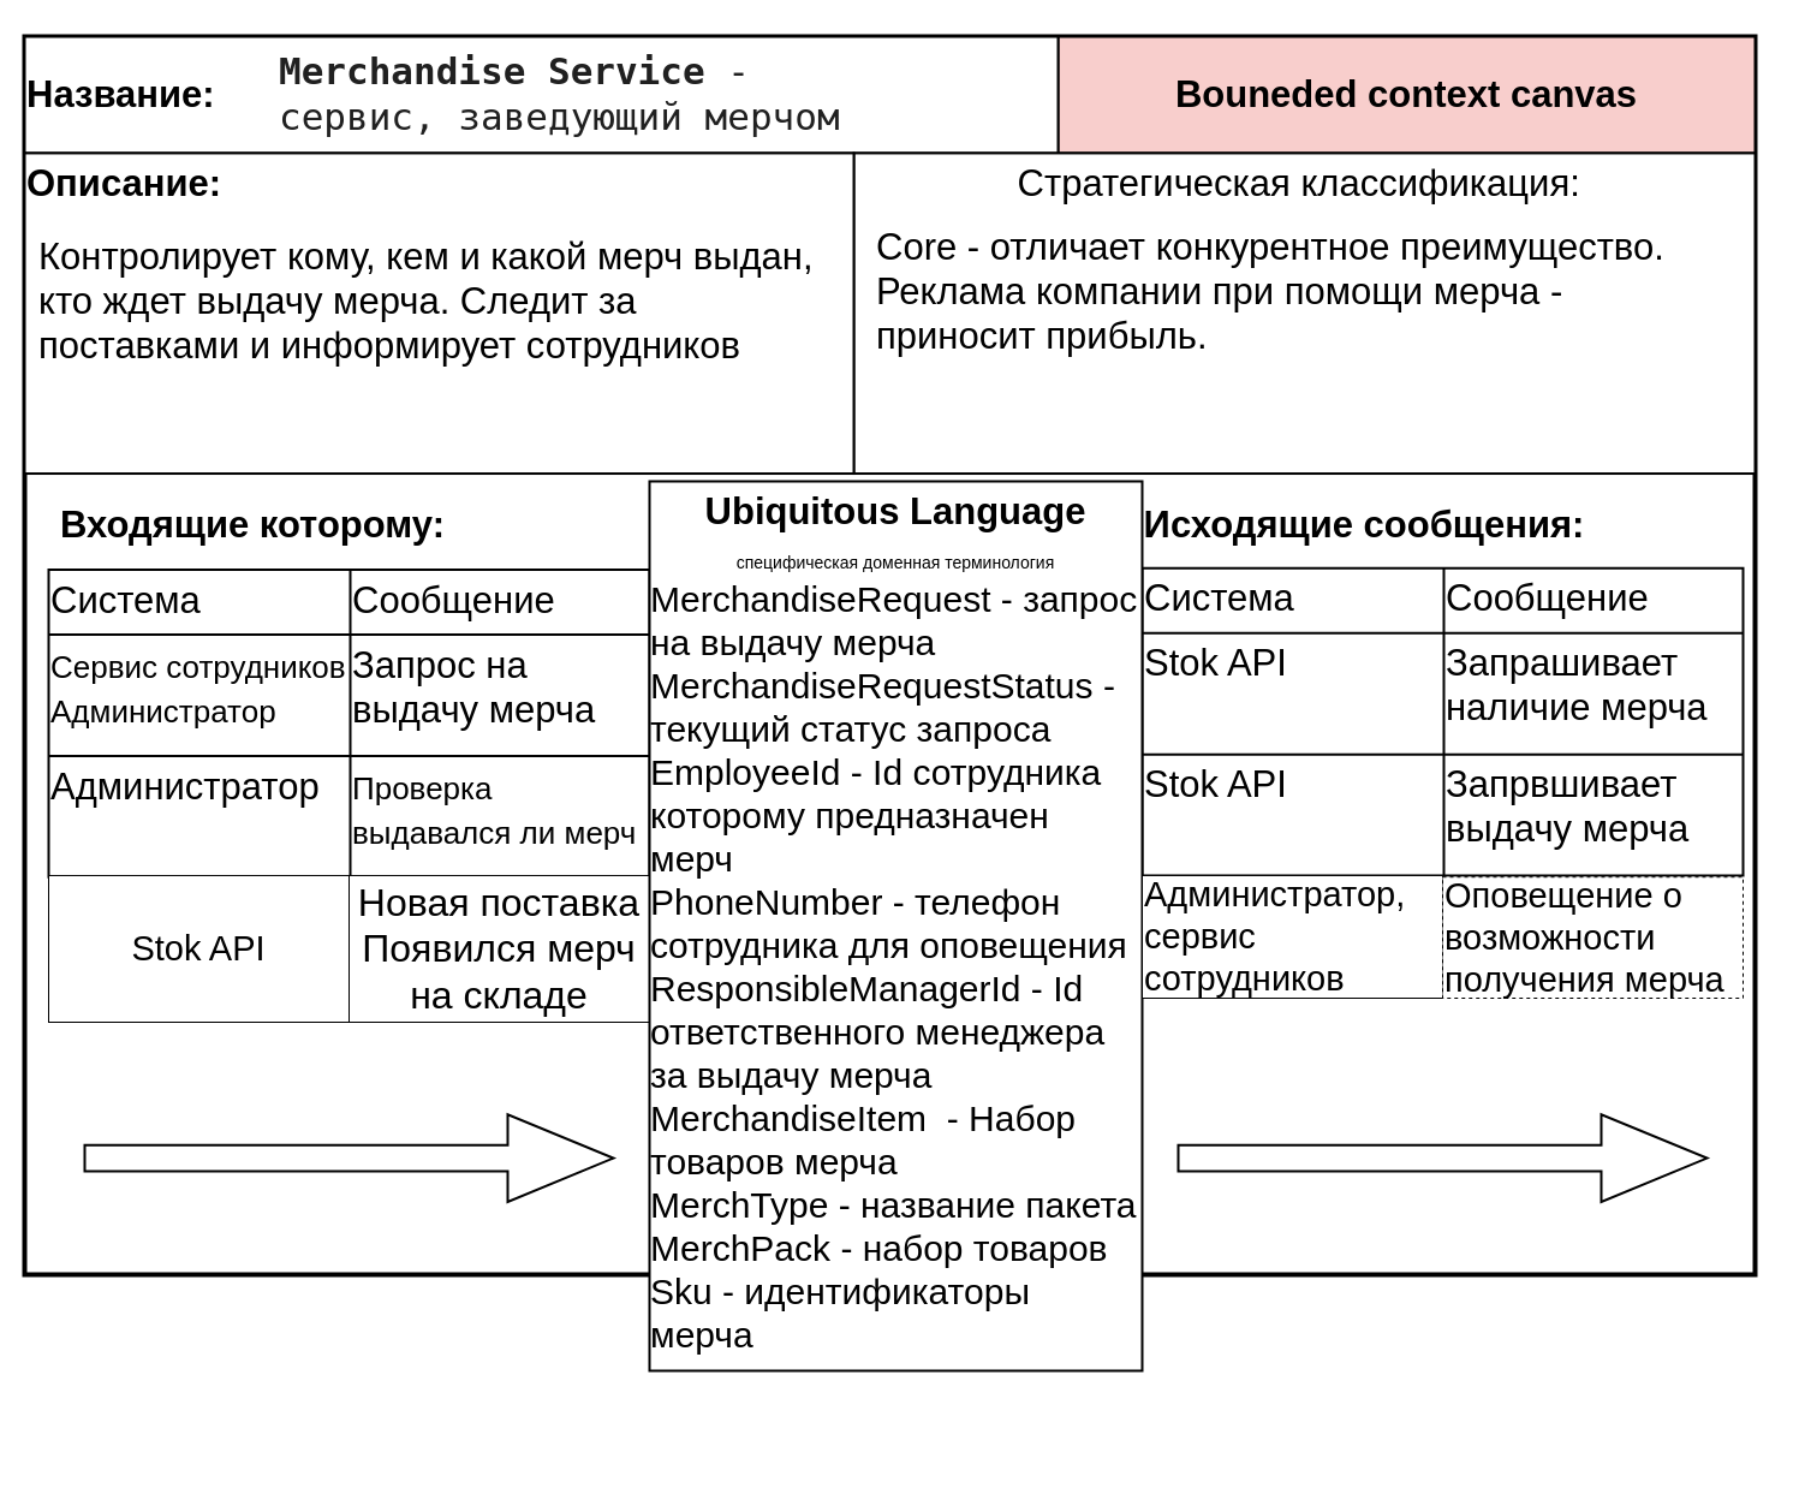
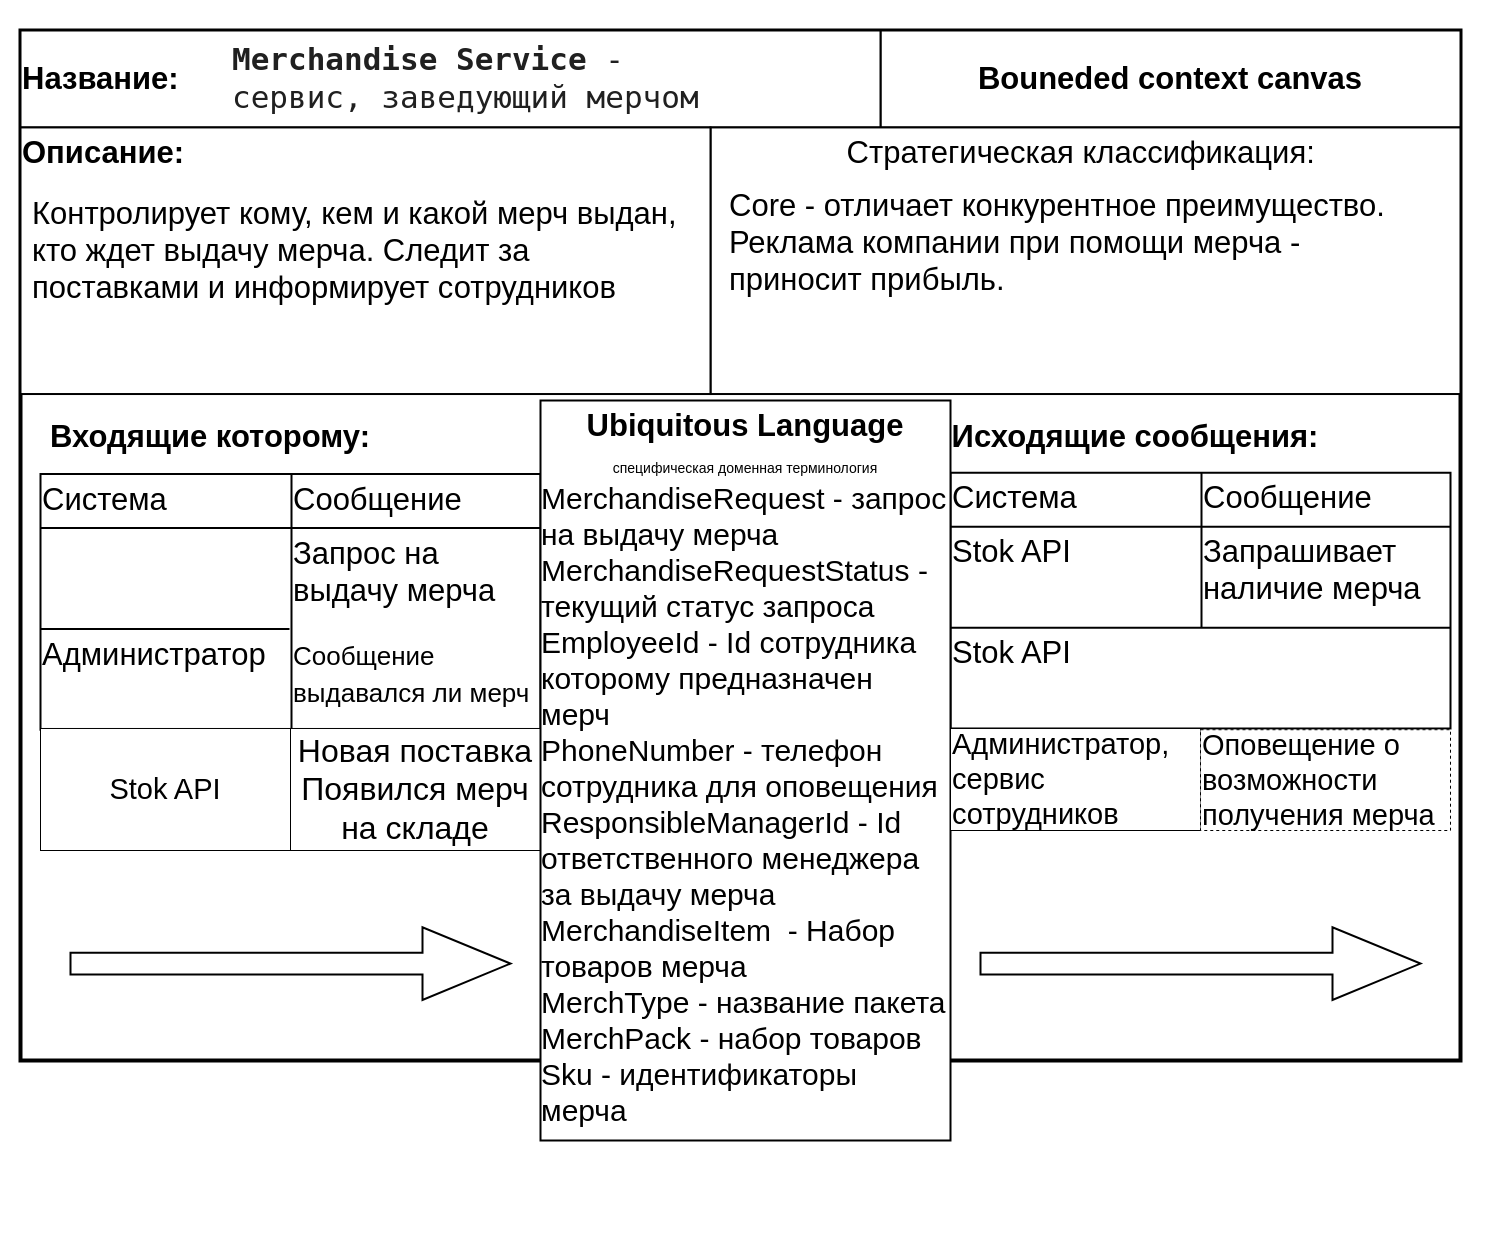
- <mxCell id="34" value="&lt;font style=&quot;font-size: 31px&quot;&gt;&lt;b&gt;Bouneded context canvas&lt;/b&gt;&lt;/font&gt;" style="rounded=0;whiteSpace=wrap;html=1;strokeWidth=2;strokeColor=default;fillColor=#f8cecc;" parent="33" vertex="1"><mxGeometry x="860" width="580" height="96.941" as="geometry" /></mxCell>
+ <mxCell id="34" value="&lt;font style=&quot;font-size: 31px&quot;&gt;&lt;b&gt;Bouneded context canvas&lt;/b&gt;&lt;/font&gt;" style="rounded=0;whiteSpace=wrap;html=1;strokeWidth=2;strokeColor=default;" parent="33" vertex="1"><mxGeometry x="860" width="580" height="96.941" as="geometry" /></mxCell>
- <mxCell id="14" value="&lt;div&gt;&lt;font style=&quot;font-size: 26px&quot;&gt;Сервис сотрудников &lt;br&gt;&lt;/font&gt;&lt;/div&gt;&lt;div&gt;&lt;font style=&quot;font-size: 26px&quot;&gt;Администратор&lt;br&gt;&lt;/font&gt;&lt;/div&gt;" style="shape=partialRectangle;html=1;whiteSpace=wrap;connectable=0;fillColor=none;top=0;left=0;bottom=0;right=0;overflow=hidden;pointerEvents=1;rounded=0;shadow=0;glass=0;sketch=0;fontSize=31;strokeColor=default;strokeWidth=2;align=left;verticalAlign=top;" parent="13" vertex="1"><mxGeometry width="251" height="101" as="geometry"><mxRectangle width="251" height="101" as="alternateBounds" /></mxGeometry></mxCell>
- <mxCell id="18" value="&lt;font style=&quot;font-size: 26px&quot;&gt;Проверка выдавался ли мерч&lt;/font&gt;" style="shape=partialRectangle;html=1;whiteSpace=wrap;connectable=0;fillColor=none;top=0;left=0;bottom=0;right=0;overflow=hidden;pointerEvents=1;rounded=0;shadow=0;glass=0;sketch=0;fontSize=31;strokeColor=default;strokeWidth=2;align=left;verticalAlign=top;" parent="16" vertex="1"><mxGeometry x="251" width="249" height="101" as="geometry"><mxRectangle width="249" height="101" as="alternateBounds" /></mxGeometry></mxCell>
+ <mxCell id="18" value="&lt;font style=&quot;font-size: 26px&quot;&gt;Сообщение выдавался ли мерч&lt;/font&gt;" style="shape=partialRectangle;html=1;whiteSpace=wrap;connectable=0;fillColor=none;top=0;left=0;bottom=0;right=0;overflow=hidden;pointerEvents=1;rounded=0;shadow=0;glass=0;sketch=0;fontSize=31;strokeColor=default;strokeWidth=2;align=left;verticalAlign=top;" parent="16" vertex="1"><mxGeometry x="251" width="249" height="101" as="geometry"><mxRectangle width="249" height="101" as="alternateBounds" /></mxGeometry></mxCell>
- <mxCell id="28" value="Запрвшивает выдачу мерча" style="shape=partialRectangle;html=1;whiteSpace=wrap;connectable=0;fillColor=none;top=0;left=0;bottom=0;right=0;overflow=hidden;pointerEvents=1;rounded=0;shadow=0;glass=0;sketch=0;fontSize=31;strokeColor=default;strokeWidth=2;align=left;verticalAlign=top;" parent="26" vertex="1"><mxGeometry x="251" width="249" height="101" as="geometry"><mxRectangle width="249" height="101" as="alternateBounds" /></mxGeometry></mxCell>
